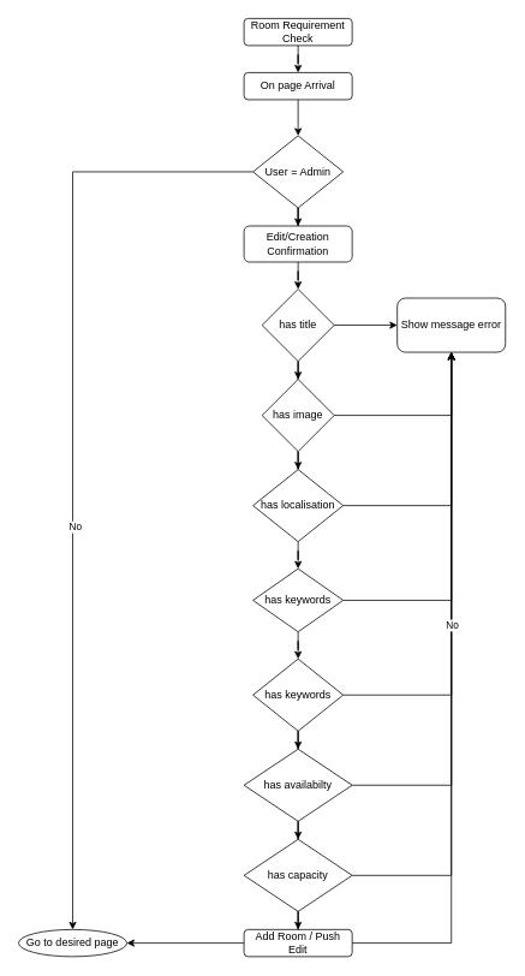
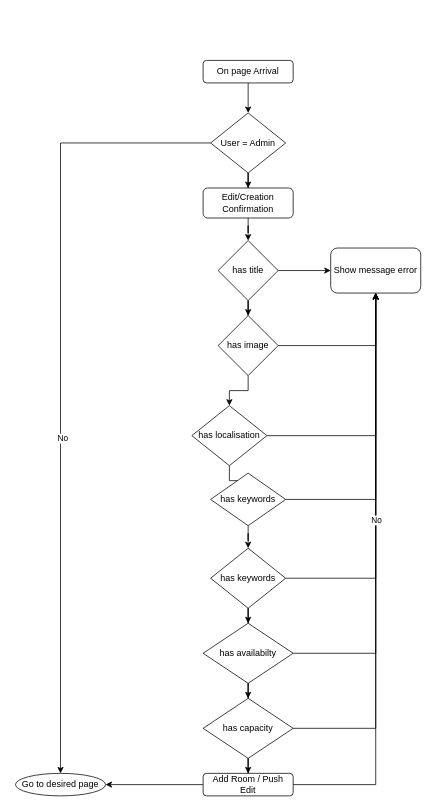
- <mxCell id="3" value="Room Requirement Check" style="rounded=1;whiteSpace=wrap;html=1;" vertex="1" parent="1"><mxGeometry x="270" y="20" width="120" height="30" as="geometry" /></mxCell>
- <mxCell id="2" value="" style="edgeStyle=orthogonalEdgeStyle;rounded=0;orthogonalLoop=1;jettySize=auto;html=1;" edge="1" parent="1" source="3" target="26"><mxGeometry relative="1" as="geometry" /></mxCell>
- <mxCell id="12" value="has localisation" style="rhombus;whiteSpace=wrap;html=1;" vertex="1" parent="1"><mxGeometry x="280" y="520" width="100" height="80" as="geometry" /></mxCell>
+ <mxCell id="12" value="has localisation" style="rhombus;whiteSpace=wrap;html=1;" vertex="1" parent="1"><mxGeometry x="255" y="540" width="100" height="80" as="geometry" /></mxCell>
